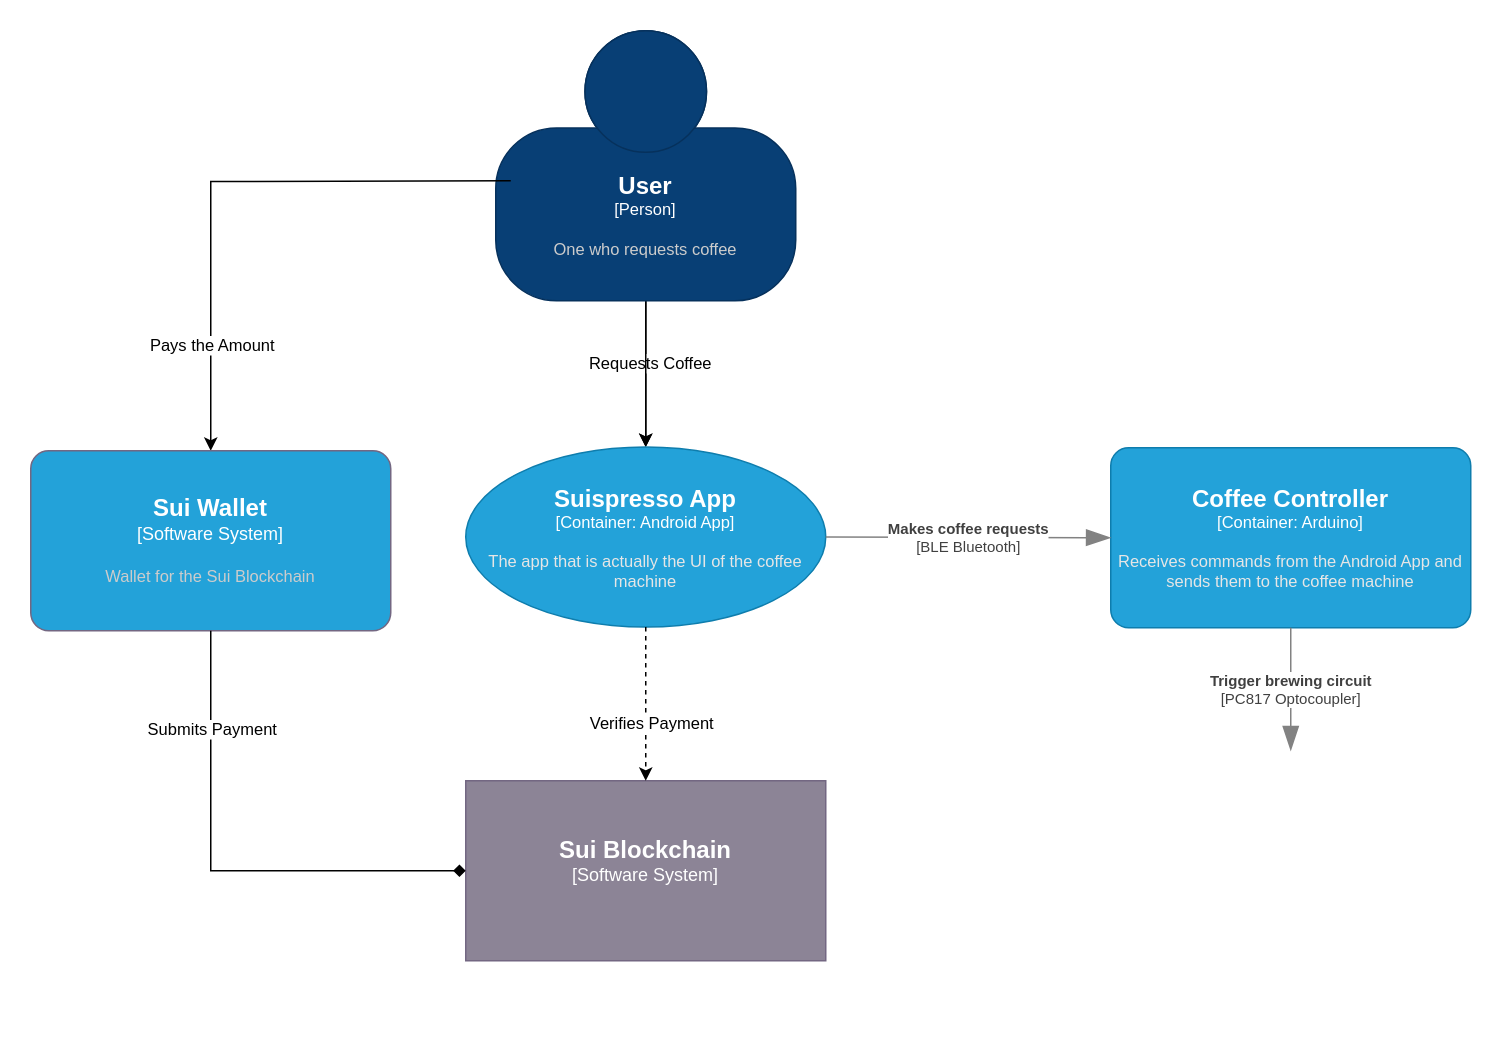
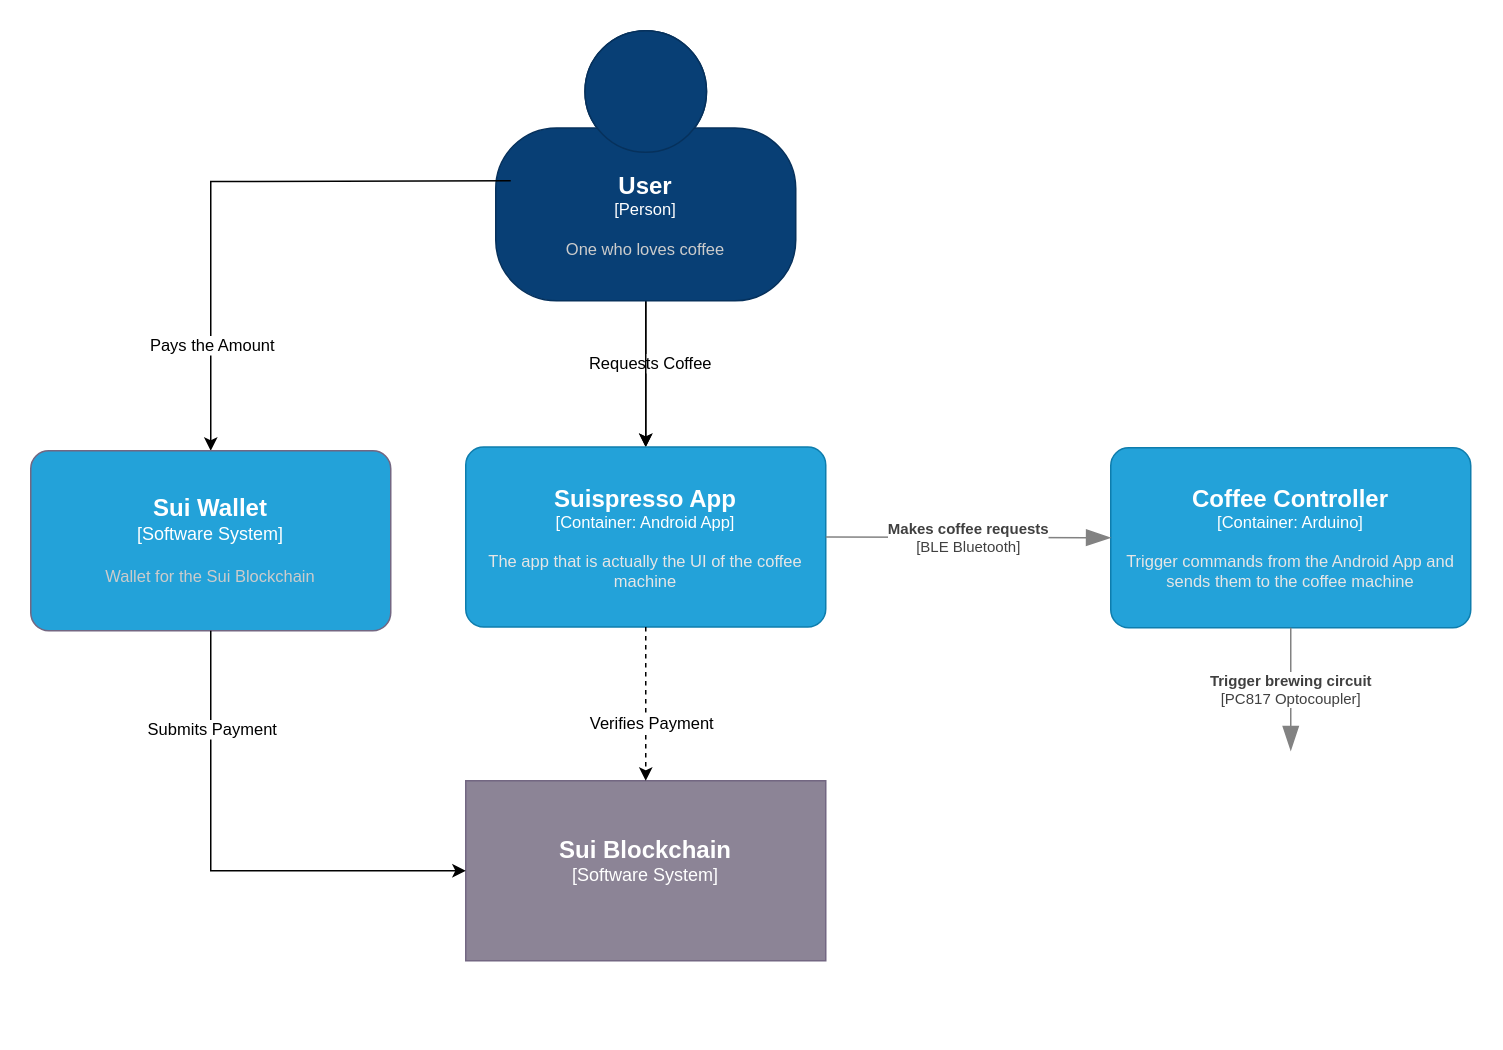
- <mxCell id="5" value="&lt;font style=&quot;font-size: 16px&quot;&gt;&lt;b&gt;User&lt;/b&gt;&lt;/font&gt;&lt;div&gt;[Person]&lt;/div&gt;&lt;br&gt;&lt;div&gt;&lt;font style=&quot;font-size: 11px&quot;&gt;&lt;font color=&quot;#cccccc&quot;&gt;One who requests coffee&lt;/font&gt;&lt;/div&gt;" style="html=1;fontSize=11;dashed=0;whiteSpace=wrap;fillColor=#083F75;strokeColor=#06315C;fontColor=#ffffff;shape=mxgraph.c4.person2;align=center;metaEdit=1;points=[[0.5,0,0],[1,0.5,0],[1,0.75,0],[0.75,1,0],[0.5,1,0],[0.25,1,0],[0,0.75,0],[0,0.5,0]];resizable=0;" vertex="1" parent="1"><mxGeometry x="330" y="20" width="200" height="180" as="geometry" /></mxCell>
+ <mxCell id="5" value="&lt;font style=&quot;font-size: 16px&quot;&gt;&lt;b&gt;User&lt;/b&gt;&lt;/font&gt;&lt;div&gt;[Person]&lt;/div&gt;&lt;br&gt;&lt;div&gt;&lt;font style=&quot;font-size: 11px&quot;&gt;&lt;font color=&quot;#cccccc&quot;&gt;One who loves coffee&lt;/font&gt;&lt;/div&gt;" style="html=1;fontSize=11;dashed=0;whiteSpace=wrap;fillColor=#083F75;strokeColor=#06315C;fontColor=#ffffff;shape=mxgraph.c4.person2;align=center;metaEdit=1;points=[[0.5,0,0],[1,0.5,0],[1,0.75,0],[0.75,1,0],[0.5,1,0],[0.25,1,0],[0,0.75,0],[0,0.5,0]];resizable=0;" vertex="1" parent="1"><mxGeometry x="330" y="20" width="200" height="180" as="geometry" /></mxCell>
- <mxCell id="6" value="&lt;font style=&quot;font-size: 16px&quot;&gt;&lt;b&gt;Suispresso App&lt;/b&gt;&lt;/font&gt;&lt;div&gt;[Container: Android App]&lt;/div&gt;&lt;br&gt;&lt;div&gt;&lt;font style=&quot;font-size: 11px&quot;&gt;&lt;font color=&quot;#E6E6E6&quot;&gt;The app that is actually the UI of the coffee machine&lt;/font&gt;&lt;/div&gt;" style="ellipse;whiteSpace=wrap;html=1;fontSize=11;labelBackgroundColor=none;fillColor=#23A2D9;fontColor=#ffffff;align=center;arcSize=10;strokeColor=#0E7DAD;metaEdit=1;resizable=0;points=[[0.25,0,0],[0.5,0,0],[0.75,0,0],[1,0.25,0],[1,0.5,0],[1,0.75,0],[0.75,1,0],[0.5,1,0],[0.25,1,0],[0,0.75,0],[0,0.5,0],[0,0.25,0]];" vertex="1" parent="1"><mxGeometry x="310" y="297.5" width="240" height="120" as="geometry" /></mxCell>
+ <mxCell id="6" value="&lt;font style=&quot;font-size: 16px&quot;&gt;&lt;b&gt;Suispresso App&lt;/b&gt;&lt;/font&gt;&lt;div&gt;[Container: Android App]&lt;/div&gt;&lt;br&gt;&lt;div&gt;&lt;font style=&quot;font-size: 11px&quot;&gt;&lt;font color=&quot;#E6E6E6&quot;&gt;The app that is actually the UI of the coffee machine&lt;/font&gt;&lt;/div&gt;" style="rounded=1;whiteSpace=wrap;html=1;fontSize=11;labelBackgroundColor=none;fillColor=#23A2D9;fontColor=#ffffff;align=center;arcSize=10;strokeColor=#0E7DAD;metaEdit=1;resizable=0;points=[[0.25,0,0],[0.5,0,0],[0.75,0,0],[1,0.25,0],[1,0.5,0],[1,0.75,0],[0.75,1,0],[0.5,1,0],[0.25,1,0],[0,0.75,0],[0,0.5,0],[0,0.25,0]];" vertex="1" parent="1"><mxGeometry x="310" y="297.5" width="240" height="120" as="geometry" /></mxCell>
- <mxCell id="8" value="&lt;font style=&quot;font-size: 16px&quot;&gt;&lt;b&gt;Coffee Controller&lt;/b&gt;&lt;/font&gt;&lt;div&gt;[Container: Arduino]&lt;/div&gt;&lt;br&gt;&lt;div&gt;&lt;font style=&quot;font-size: 11px&quot;&gt;&lt;font color=&quot;#E6E6E6&quot;&gt;Receives commands from the Android App and sends them to the coffee machine&lt;/font&gt;&lt;/div&gt;" style="rounded=1;whiteSpace=wrap;html=1;fontSize=11;labelBackgroundColor=none;fillColor=#23A2D9;fontColor=#ffffff;align=center;arcSize=10;strokeColor=#0E7DAD;metaEdit=1;resizable=0;points=[[0.25,0,0],[0.5,0,0],[0.75,0,0],[1,0.25,0],[1,0.5,0],[1,0.75,0],[0.75,1,0],[0.5,1,0],[0.25,1,0],[0,0.75,0],[0,0.5,0],[0,0.25,0]];" vertex="1" parent="1"><mxGeometry x="740" y="298" width="240" height="120" as="geometry" /></mxCell>
+ <mxCell id="8" value="&lt;font style=&quot;font-size: 16px&quot;&gt;&lt;b&gt;Coffee Controller&lt;/b&gt;&lt;/font&gt;&lt;div&gt;[Container: Arduino]&lt;/div&gt;&lt;br&gt;&lt;div&gt;&lt;font style=&quot;font-size: 11px&quot;&gt;&lt;font color=&quot;#E6E6E6&quot;&gt;Trigger commands from the Android App and sends them to the coffee machine&lt;/font&gt;&lt;/div&gt;" style="rounded=1;whiteSpace=wrap;html=1;fontSize=11;labelBackgroundColor=none;fillColor=#23A2D9;fontColor=#ffffff;align=center;arcSize=10;strokeColor=#0E7DAD;metaEdit=1;resizable=0;points=[[0.25,0,0],[0.5,0,0],[0.75,0,0],[1,0.25,0],[1,0.5,0],[1,0.75,0],[0.75,1,0],[0.5,1,0],[0.25,1,0],[0,0.75,0],[0,0.5,0],[0,0.25,0]];" vertex="1" parent="1"><mxGeometry x="740" y="298" width="240" height="120" as="geometry" /></mxCell>
- <mxCell id="19" style="edgeStyle=orthogonalEdgeStyle;rounded=0;orthogonalLoop=1;jettySize=auto;html=1;entryX=0;entryY=0.5;entryDx=0;entryDy=0;entryPerimeter=0;endArrow=diamond;" edge="1" parent="1" source="12" target="7"><mxGeometry relative="1" as="geometry"><Array as="points"><mxPoint x="140" y="580" /></Array></mxGeometry></mxCell>
+ <mxCell id="19" style="edgeStyle=orthogonalEdgeStyle;rounded=0;orthogonalLoop=1;jettySize=auto;html=1;entryX=0;entryY=0.5;entryDx=0;entryDy=0;entryPerimeter=0;" edge="1" parent="1" source="12" target="7"><mxGeometry relative="1" as="geometry"><Array as="points"><mxPoint x="140" y="580" /></Array></mxGeometry></mxCell>
